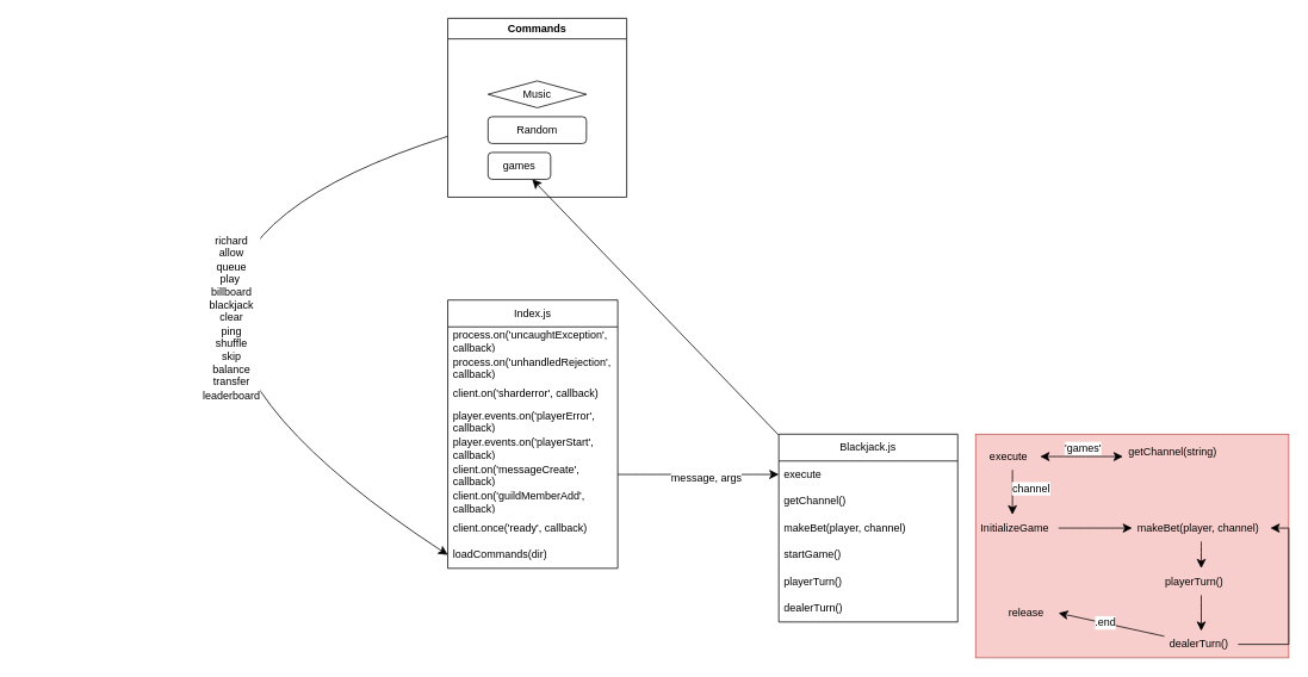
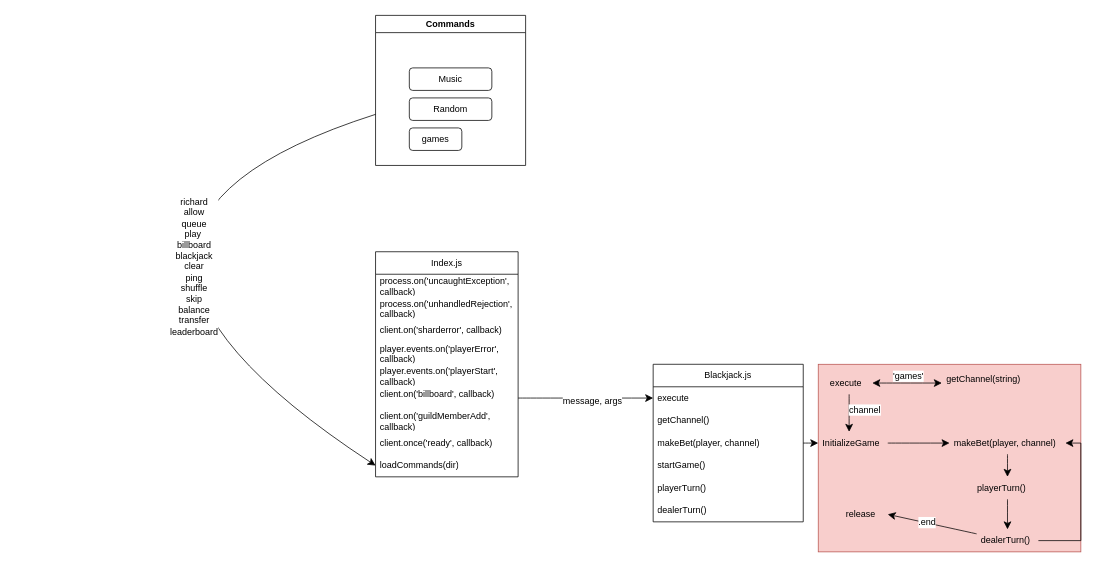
- <mxCell id="7" value="Music" style="rhombus;whiteSpace=wrap;html=1;" vertex="1" parent="6"><mxGeometry x="45" y="70" width="110" height="30" as="geometry" /></mxCell>
+ <mxCell id="7" value="Music" style="rounded=1;whiteSpace=wrap;html=1;" vertex="1" parent="6"><mxGeometry x="45" y="70" width="110" height="30" as="geometry" /></mxCell>
- <mxCell id="10" style="edgeStyle=none;curved=1;rounded=0;orthogonalLoop=1;jettySize=auto;html=1;fontSize=12;startSize=8;endSize=8;" edge="1" parent="1" source="11" target="9"><mxGeometry relative="1" as="geometry" /></mxCell>
+ <mxCell id="10" style="edgeStyle=none;curved=1;rounded=0;orthogonalLoop=1;jettySize=auto;html=1;entryX=0;entryY=0.5;entryDx=0;entryDy=0;fontSize=12;startSize=8;endSize=8;" edge="1" parent="1" source="11" target="34"><mxGeometry relative="1" as="geometry" /></mxCell>
- <mxCell id="24" value="&lt;div&gt;client.on('messageCreate', callback)&lt;/div&gt;&lt;div&gt;&lt;br&gt;&lt;/div&gt;" style="text;strokeColor=none;fillColor=none;align=left;verticalAlign=middle;spacingLeft=4;spacingRight=4;overflow=hidden;points=[[0,0.5],[1,0.5]];portConstraint=eastwest;rotatable=0;whiteSpace=wrap;html=1;" vertex="1" parent="18"><mxGeometry y="180" width="190" height="30" as="geometry" /></mxCell>
+ <mxCell id="24" value="&lt;div&gt;client.on('billboard', callback)&lt;/div&gt;&lt;div&gt;&lt;br&gt;&lt;/div&gt;" style="text;strokeColor=none;fillColor=none;align=left;verticalAlign=middle;spacingLeft=4;spacingRight=4;overflow=hidden;points=[[0,0.5],[1,0.5]];portConstraint=eastwest;rotatable=0;whiteSpace=wrap;html=1;" vertex="1" parent="18"><mxGeometry y="180" width="190" height="30" as="geometry" /></mxCell>
